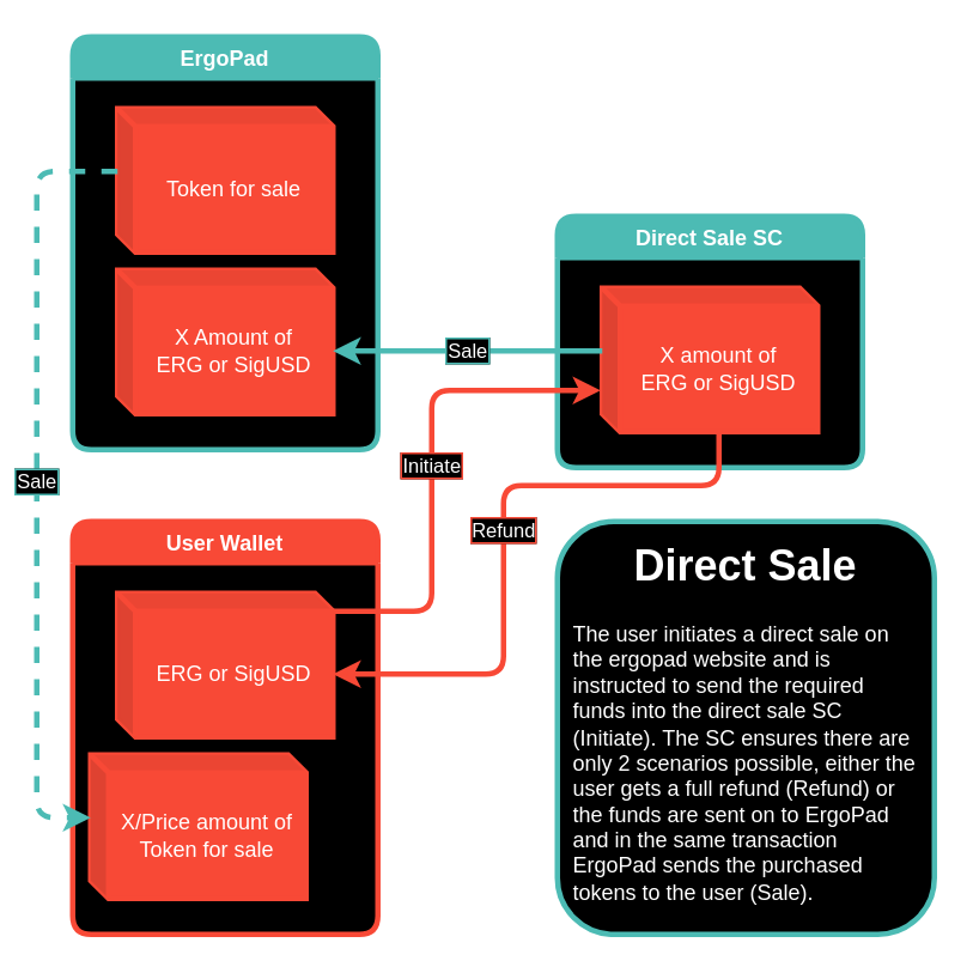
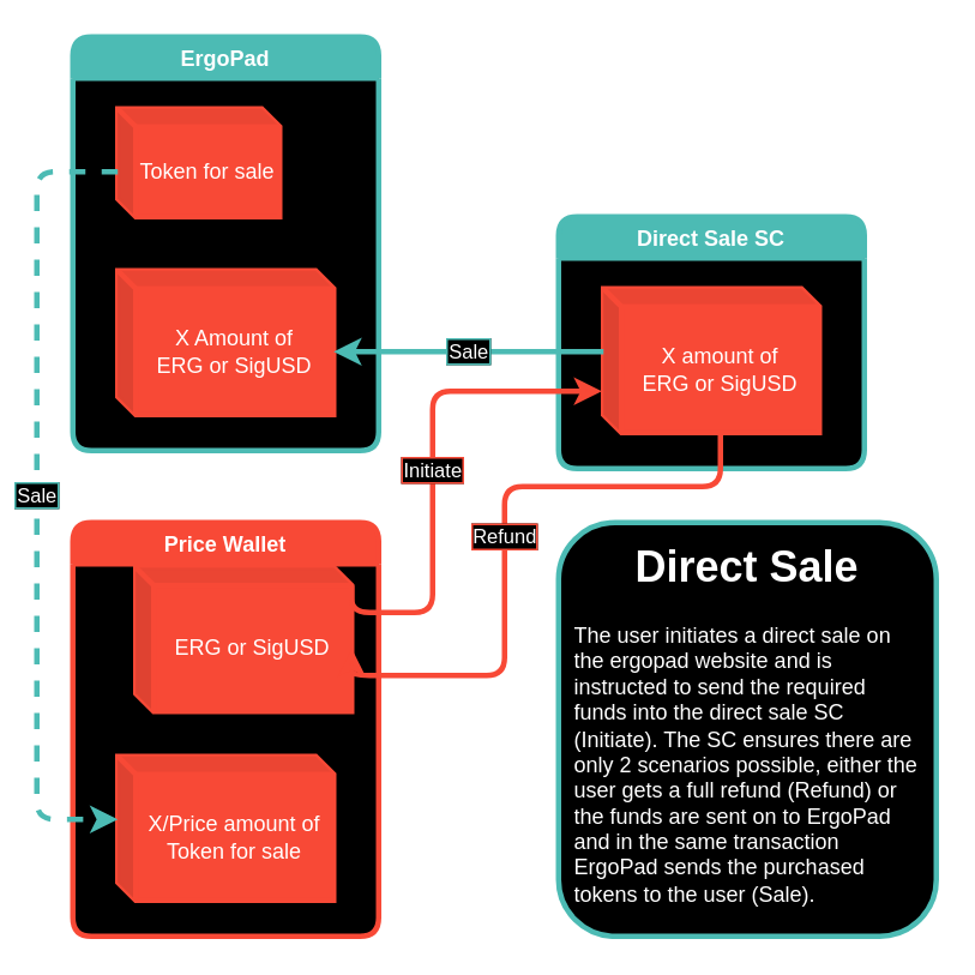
- <mxCell id="6" value="Token for sale" style="shape=cube;whiteSpace=wrap;html=1;boundedLbl=1;backgroundOutline=1;darkOpacity=0.05;darkOpacity2=0.1;rounded=1;labelBorderColor=none;sketch=0;fontColor=#FFFFFF;strokeColor=#F84936;strokeWidth=3;fillColor=#F84936;size=10;" vertex="1" parent="5"><mxGeometry x="25" y="40" width="120" height="80" as="geometry" /></mxCell>
+ <mxCell id="6" value="Token for sale" style="shape=cube;whiteSpace=wrap;html=1;boundedLbl=1;backgroundOutline=1;darkOpacity=0.05;darkOpacity2=0.1;rounded=1;labelBorderColor=none;sketch=0;fontColor=#FFFFFF;strokeColor=#F84936;strokeWidth=3;fillColor=#F84936;size=10;" vertex="1" parent="5"><mxGeometry x="25" y="40" width="90" height="60" as="geometry" /></mxCell>
- <mxCell id="2" value="User Wallet" style="swimlane;container=1;collapsible=0;fillColor=#F84936;swimlaneLine=1;sketch=0;rounded=1;swimlaneFillColor=#000000;fontColor=#FFFFFF;labelBorderColor=none;strokeColor=#F84936;strokeWidth=3;" vertex="1" parent="1"><mxGeometry x="40" y="290" width="170" height="230" as="geometry" /></mxCell>
+ <mxCell id="2" value="Price Wallet" style="swimlane;container=1;collapsible=0;fillColor=#F84936;swimlaneLine=1;sketch=0;rounded=1;swimlaneFillColor=#000000;fontColor=#FFFFFF;labelBorderColor=none;strokeColor=#F84936;strokeWidth=3;" vertex="1" parent="1"><mxGeometry x="40" y="290" width="170" height="230" as="geometry" /></mxCell>
- <mxCell id="3" value="ERG or SigUSD" style="shape=cube;whiteSpace=wrap;html=1;boundedLbl=1;backgroundOutline=1;darkOpacity=0.05;darkOpacity2=0.1;rounded=1;labelBorderColor=none;sketch=0;fontColor=#FFFFFF;strokeColor=#F84936;strokeWidth=3;fillColor=#F84936;size=10;" vertex="1" parent="2"><mxGeometry x="25" y="40" width="120" height="80" as="geometry" /></mxCell>
+ <mxCell id="3" value="ERG or SigUSD" style="shape=cube;whiteSpace=wrap;html=1;boundedLbl=1;backgroundOutline=1;darkOpacity=0.05;darkOpacity2=0.1;rounded=1;labelBorderColor=none;sketch=0;fontColor=#FFFFFF;strokeColor=#F84936;strokeWidth=3;fillColor=#F84936;size=10;" vertex="1" parent="2"><mxGeometry x="35" y="25" width="120" height="80" as="geometry" /></mxCell>
- <mxCell id="4" value="X/Price amount of&lt;br&gt;Token for sale" style="shape=cube;whiteSpace=wrap;html=1;boundedLbl=1;backgroundOutline=1;darkOpacity=0.05;darkOpacity2=0.1;rounded=1;labelBorderColor=none;sketch=0;fontColor=#FFFFFF;strokeColor=#F84936;strokeWidth=3;fillColor=#F84936;size=10;" vertex="1" parent="2"><mxGeometry x="10" y="130" width="120" height="80" as="geometry" /></mxCell>
+ <mxCell id="4" value="X/Price amount of&lt;br&gt;Token for sale" style="shape=cube;whiteSpace=wrap;html=1;boundedLbl=1;backgroundOutline=1;darkOpacity=0.05;darkOpacity2=0.1;rounded=1;labelBorderColor=none;sketch=0;fontColor=#FFFFFF;strokeColor=#F84936;strokeWidth=3;fillColor=#F84936;size=10;" vertex="1" parent="2"><mxGeometry x="25" y="130" width="120" height="80" as="geometry" /></mxCell>
